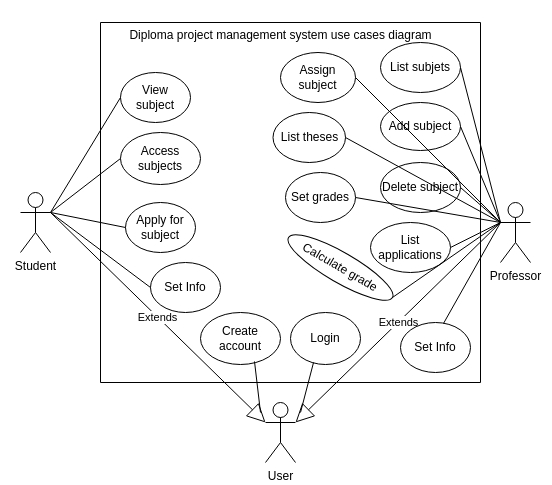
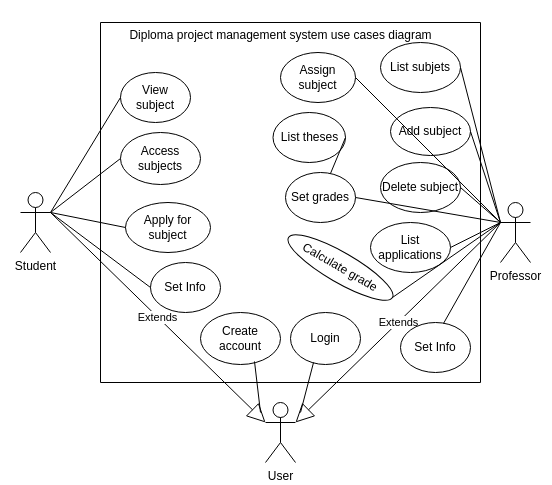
- <mxCell id="15" value="Add subject" style="ellipse;whiteSpace=wrap;html=1;" vertex="1" parent="7"><mxGeometry x="280" y="80" width="80" height="48" as="geometry" /></mxCell>
+ <mxCell id="15" value="Add subject" style="ellipse;whiteSpace=wrap;html=1;" vertex="1" parent="7"><mxGeometry x="290" y="85" width="80" height="48" as="geometry" /></mxCell>
- <mxCell id="29" value="" style="endArrow=none;html=1;rounded=0;exitX=1;exitY=0.5;exitDx=0;exitDy=0;entryX=0;entryY=0.333;entryDx=0;entryDy=0;entryPerimeter=0;" edge="1" parent="1" source="19" target="5"><mxGeometry width="50" height="50" relative="1" as="geometry"><mxPoint x="360" y="142" as="sourcePoint" /><mxPoint x="410" y="92" as="targetPoint" /></mxGeometry></mxCell>
+ <mxCell id="29" value="" style="endArrow=none;html=1;rounded=0;exitX=1;exitY=0.5;exitDx=0;exitDy=0;" edge="1" parent="1" source="19" target="20"><mxGeometry width="50" height="50" relative="1" as="geometry"><mxPoint x="360" y="142" as="sourcePoint" /><mxPoint x="410" y="92" as="targetPoint" /></mxGeometry></mxCell>
- <mxCell id="13" value="Apply for subject" style="ellipse;whiteSpace=wrap;html=1;" vertex="1" parent="7"><mxGeometry x="25" y="180" width="70" height="50" as="geometry" /></mxCell>
+ <mxCell id="13" value="Apply for subject" style="ellipse;whiteSpace=wrap;html=1;" vertex="1" parent="7"><mxGeometry x="25" y="180" width="85" height="50" as="geometry" /></mxCell>
